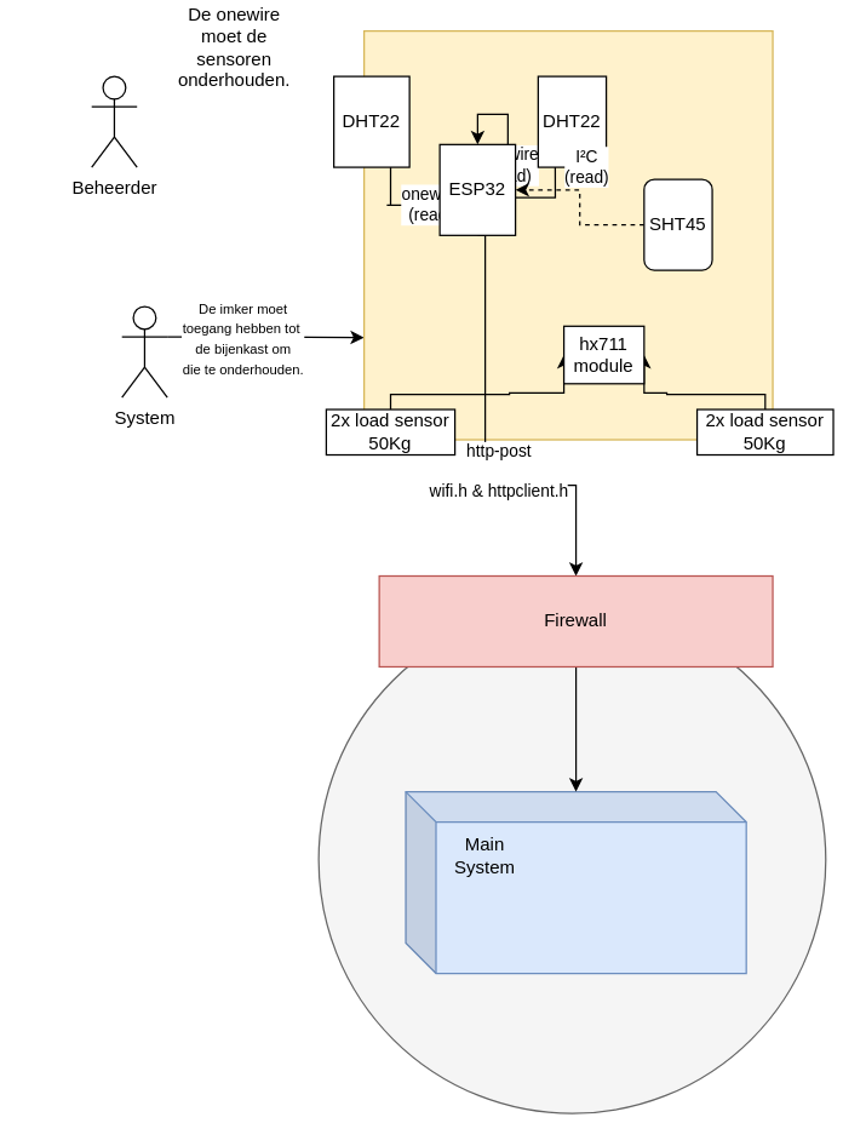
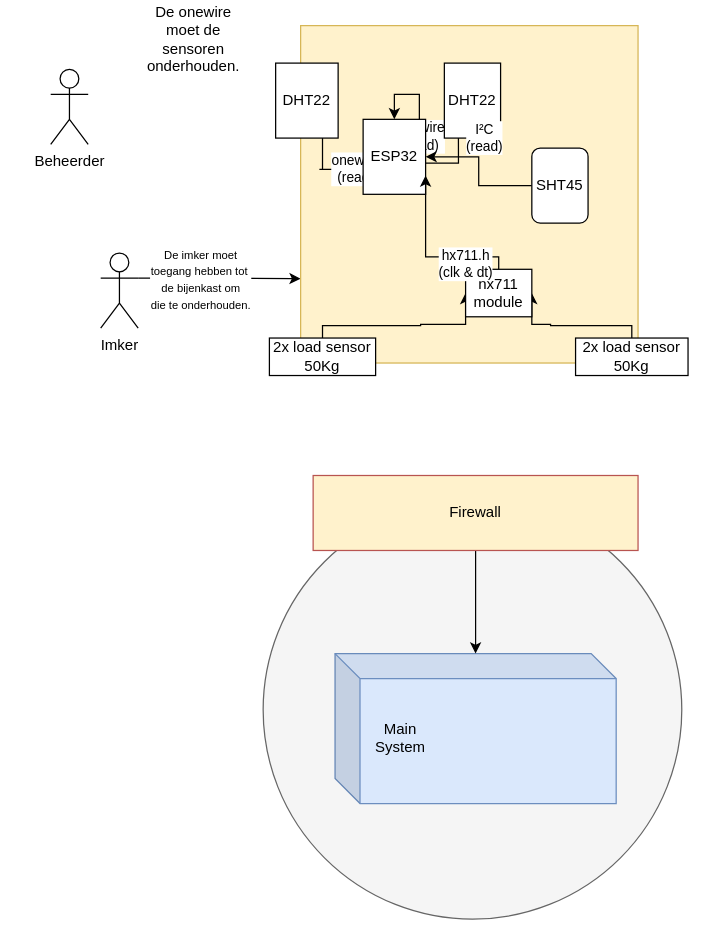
- <mxCell id="6" value="Beheerder" style="shape=umlActor;verticalLabelPosition=bottom;verticalAlign=top;html=1;outlineConnect=0;" parent="1" vertex="1"><mxGeometry x="60" y="50" width="30" height="60" as="geometry" /></mxCell>
+ <mxCell id="6" value="Beheerder" style="shape=umlActor;verticalLabelPosition=bottom;verticalAlign=top;html=1;outlineConnect=0;" parent="1" vertex="1"><mxGeometry x="40" y="55" width="30" height="60" as="geometry" /></mxCell>
- <mxCell id="14" style="edgeStyle=orthogonalEdgeStyle;rounded=0;orthogonalLoop=1;jettySize=auto;html=1;exitX=0;exitY=0.5;exitDx=0;exitDy=0;entryX=1;entryY=0.5;entryDx=0;entryDy=0;dashed=1;" parent="1" source="16" target="19" edge="1"><mxGeometry relative="1" as="geometry" /></mxCell>
+ <mxCell id="14" style="edgeStyle=orthogonalEdgeStyle;rounded=0;orthogonalLoop=1;jettySize=auto;html=1;exitX=0;exitY=0.5;exitDx=0;exitDy=0;entryX=1;entryY=0.5;entryDx=0;entryDy=0;" parent="1" source="16" target="19" edge="1"><mxGeometry relative="1" as="geometry" /></mxCell>
+ <mxCell id="30" style="edgeStyle=orthogonalEdgeStyle;rounded=0;orthogonalLoop=1;jettySize=auto;html=1;exitX=0.5;exitY=0;exitDx=0;exitDy=0;entryX=1;entryY=0.75;entryDx=0;entryDy=0;" edge="1" parent="1" source="29" target="19"><mxGeometry relative="1" as="geometry"><Array as="points"><mxPoint x="399" y="205" /></Array></mxGeometry></mxCell>
+ <mxCell id="31" value="hx711.h&lt;div&gt;(clk &amp;amp; dt)&lt;/div&gt;" style="edgeLabel;html=1;align=center;verticalAlign=middle;resizable=0;points=[];" vertex="1" connectable="0" parent="30"><mxGeometry x="-0.47" y="-2" relative="1" as="geometry"><mxPoint x="-2" y="7" as="offset" /></mxGeometry></mxCell>
- <mxCell id="17" style="edgeStyle=orthogonalEdgeStyle;rounded=0;orthogonalLoop=1;jettySize=auto;html=1;exitX=0.5;exitY=1;exitDx=0;exitDy=0;entryX=0.5;entryY=0;entryDx=0;entryDy=0;" edge="1" parent="1" source="19" target="28"><mxGeometry relative="1" as="geometry"><Array as="points"><mxPoint x="320" y="320" /><mxPoint x="380" y="320" /></Array></mxGeometry></mxCell>
- <mxCell id="18" value="http-post&lt;div&gt;&lt;br&gt;&lt;/div&gt;&lt;div&gt;wifi.h &amp;amp; httpclient.h&lt;/div&gt;" style="edgeLabel;html=1;align=center;verticalAlign=middle;resizable=0;points=[];" vertex="1" connectable="0" parent="17"><mxGeometry x="0.104" relative="1" as="geometry"><mxPoint x="8" as="offset" /></mxGeometry></mxCell>
- <mxCell id="5" value="System" style="shape=umlActor;verticalLabelPosition=bottom;verticalAlign=top;html=1;outlineConnect=0;" parent="1" vertex="1"><mxGeometry x="80" y="202" width="30" height="60" as="geometry" /></mxCell>
+ <mxCell id="5" value="Imker" style="shape=umlActor;verticalLabelPosition=bottom;verticalAlign=top;html=1;outlineConnect=0;" parent="1" vertex="1"><mxGeometry x="80" y="202" width="30" height="60" as="geometry" /></mxCell>
- <mxCell id="28" value="Firewall" style="rounded=0;whiteSpace=wrap;html=1;fillColor=#f8cecc;strokeColor=#b85450;" vertex="1" parent="1"><mxGeometry x="250" y="380" width="260" height="60" as="geometry" /></mxCell>
+ <mxCell id="28" value="Firewall" style="rounded=0;whiteSpace=wrap;html=1;fillColor=#fff2cc;strokeColor=#b85450;" vertex="1" parent="1"><mxGeometry x="250" y="380" width="260" height="60" as="geometry" /></mxCell>
- <mxCell id="26" value="Main System" style="text;html=1;align=center;verticalAlign=middle;whiteSpace=wrap;rounded=0;" parent="1" vertex="1"><mxGeometry x="290" y="550" width="60" height="30" as="geometry" /></mxCell>
+ <mxCell id="26" value="Main System" style="text;html=1;align=center;verticalAlign=middle;whiteSpace=wrap;rounded=0;" parent="1" vertex="1"><mxGeometry x="290" y="575" width="60" height="30" as="geometry" /></mxCell>
